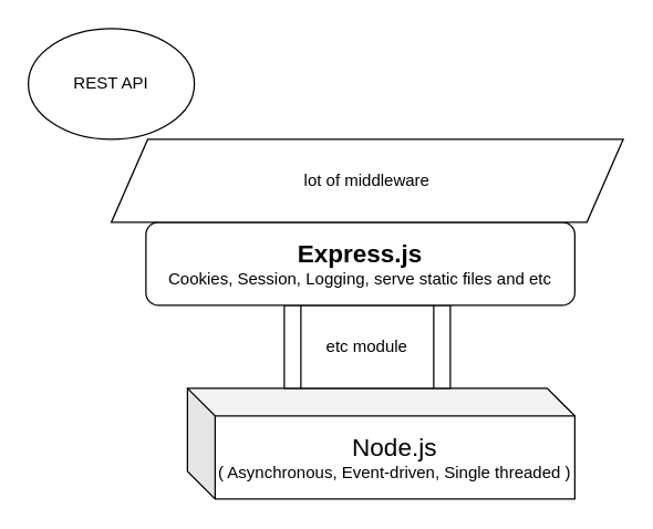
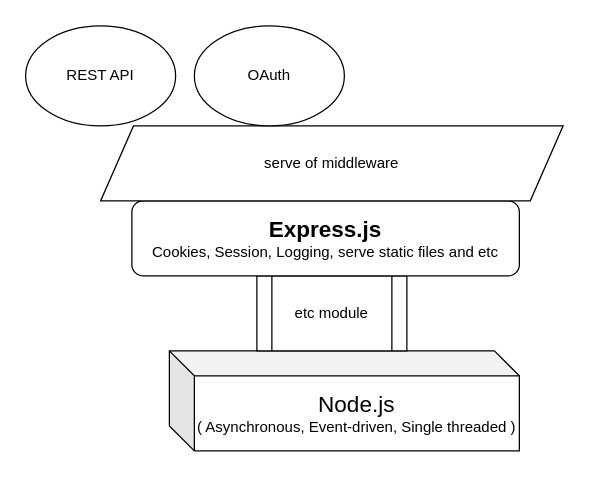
+ <mxCell id="7" value="OAuth" style="ellipse;whiteSpace=wrap;html=1;" vertex="1" parent="1"><mxGeometry x="155" y="20" width="120" height="80" as="geometry" /></mxCell>
- <mxCell id="5" value="lot of middleware" style="shape=parallelogram;perimeter=parallelogramPerimeter;whiteSpace=wrap;html=1;size=0.071;" vertex="1" parent="1"><mxGeometry x="80" y="100" width="370" height="60" as="geometry" /></mxCell>
+ <mxCell id="5" value="serve of middleware" style="shape=parallelogram;perimeter=parallelogramPerimeter;whiteSpace=wrap;html=1;size=0.071;" vertex="1" parent="1"><mxGeometry x="80" y="100" width="370" height="60" as="geometry" /></mxCell>
